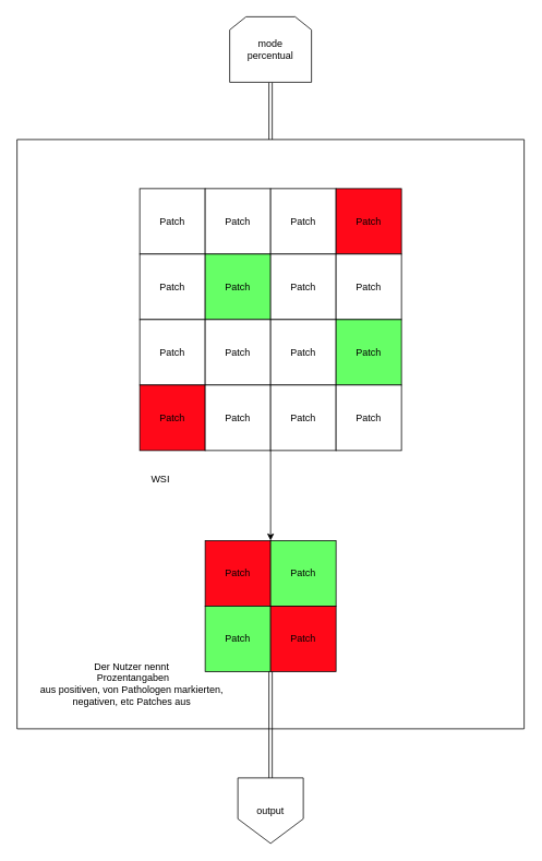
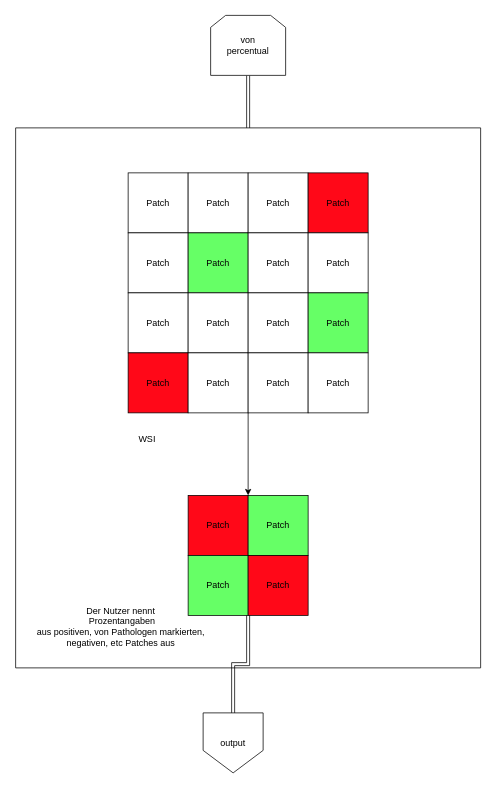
- <mxCell id="27" value="&lt;div&gt;mode&lt;/div&gt;&lt;div&gt;percentual&lt;br&gt;&lt;/div&gt;" style="shape=loopLimit;whiteSpace=wrap;html=1;" parent="1" vertex="1"><mxGeometry x="280" y="20" width="100" height="80" as="geometry" /></mxCell>
+ <mxCell id="27" value="&lt;div&gt;von&lt;/div&gt;&lt;div&gt;percentual&lt;br&gt;&lt;/div&gt;" style="shape=loopLimit;whiteSpace=wrap;html=1;" parent="1" vertex="1"><mxGeometry x="280" y="20" width="100" height="80" as="geometry" /></mxCell>
- <mxCell id="28" value="output" style="shape=offPageConnector;whiteSpace=wrap;html=1;" vertex="1" parent="1"><mxGeometry x="290" y="950" width="80" height="80" as="geometry" /></mxCell>
+ <mxCell id="28" value="output" style="shape=offPageConnector;whiteSpace=wrap;html=1;" vertex="1" parent="1"><mxGeometry x="270" y="950" width="80" height="80" as="geometry" /></mxCell>
